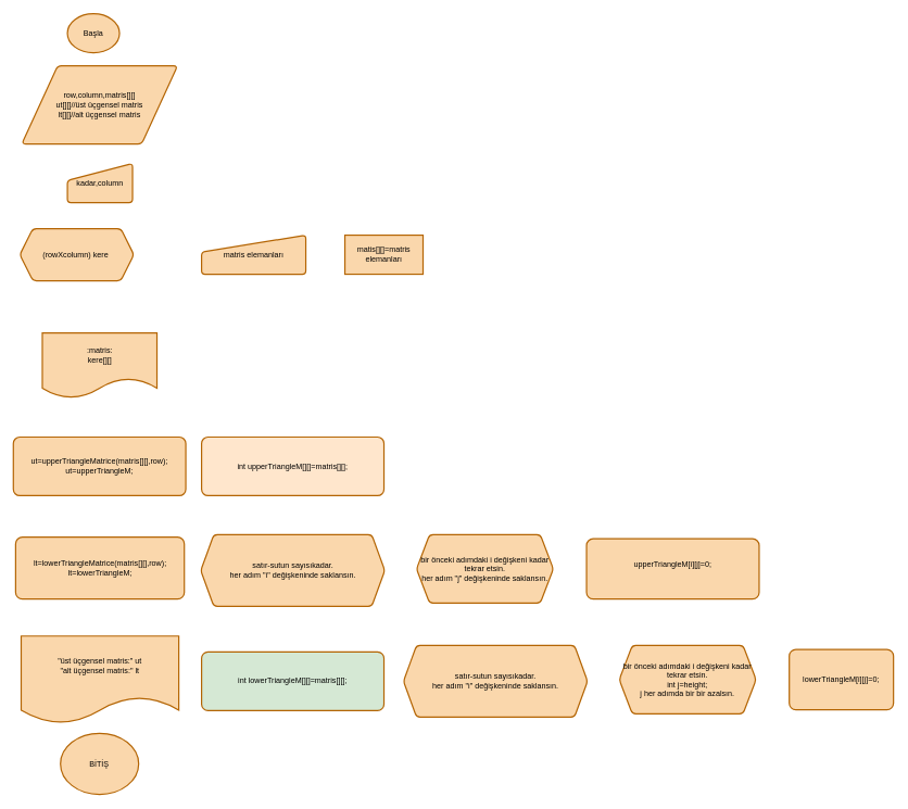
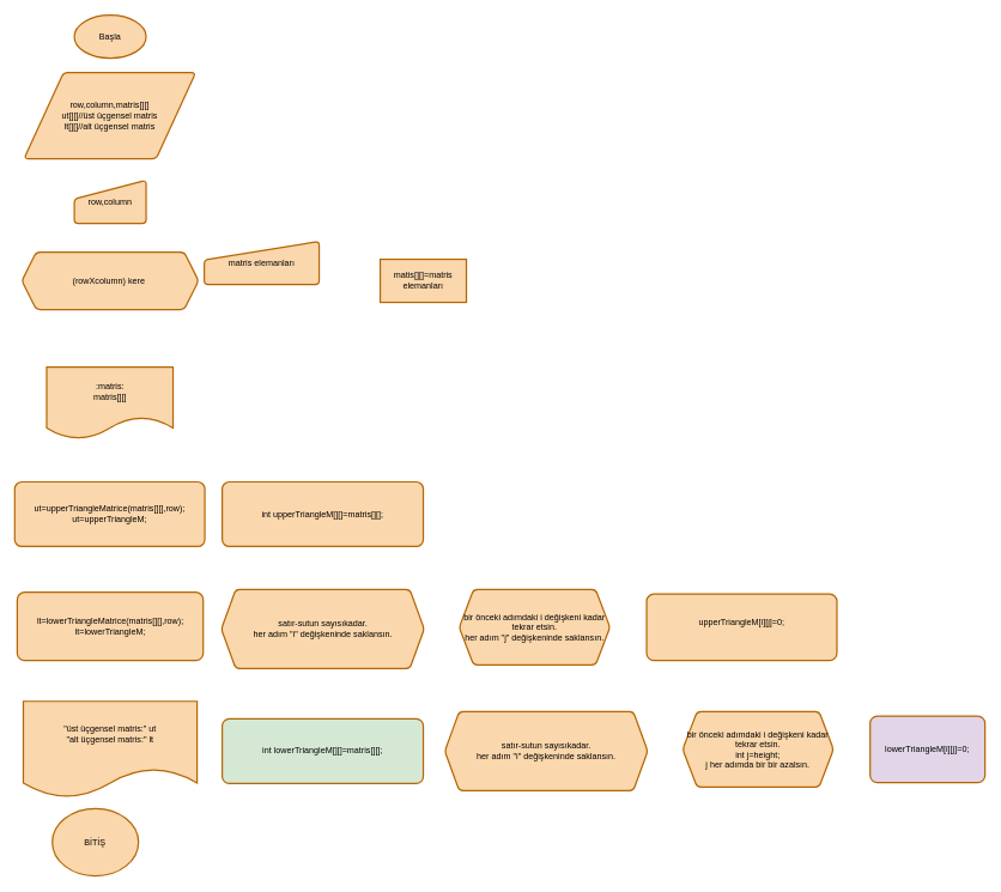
- <mxCell id="3" value="&lt;font color=&quot;#000000&quot;&gt;Başla&lt;/font&gt;" style="strokeWidth=2;html=1;shape=mxgraph.flowchart.start_1;whiteSpace=wrap;fillColor=#fad7ac;strokeColor=#b46504;" parent="1" vertex="1"><mxGeometry x="103" y="20" width="80" height="60" as="geometry" /></mxCell>
+ <mxCell id="3" value="&lt;font color=&quot;#000000&quot;&gt;Başla&lt;/font&gt;" style="strokeWidth=2;html=1;shape=mxgraph.flowchart.start_1;whiteSpace=wrap;fillColor=#fad7ac;strokeColor=#b46504;" parent="1" vertex="1"><mxGeometry x="103" y="20" width="100" height="60" as="geometry" /></mxCell>
- <mxCell id="5" value="&lt;font color=&quot;#000000&quot;&gt;kadar,column&lt;/font&gt;" style="html=1;strokeWidth=2;shape=manualInput;whiteSpace=wrap;rounded=1;size=26;arcSize=11;fillColor=#fad7ac;strokeColor=#b46504;" parent="1" vertex="1"><mxGeometry x="103" y="250" width="100" height="60" as="geometry" /></mxCell>
+ <mxCell id="5" value="&lt;font color=&quot;#000000&quot;&gt;row,column&lt;/font&gt;" style="html=1;strokeWidth=2;shape=manualInput;whiteSpace=wrap;rounded=1;size=26;arcSize=11;fillColor=#fad7ac;strokeColor=#b46504;" parent="1" vertex="1"><mxGeometry x="103" y="250" width="100" height="60" as="geometry" /></mxCell>
- <mxCell id="10" value="&lt;font color=&quot;#000000&quot;&gt;(rowXcolumn) kere&amp;nbsp;&lt;/font&gt;" style="shape=hexagon;perimeter=hexagonPerimeter2;whiteSpace=wrap;html=1;fixedSize=1;fillColor=#fad7ac;strokeColor=#b46504;strokeWidth=2;rounded=1;arcSize=11;" parent="1" vertex="1"><mxGeometry x="30" y="350" width="175" height="80" as="geometry" /></mxCell>
+ <mxCell id="10" value="&lt;font color=&quot;#000000&quot;&gt;(rowXcolumn) kere&amp;nbsp;&lt;/font&gt;" style="shape=hexagon;perimeter=hexagonPerimeter2;whiteSpace=wrap;html=1;fixedSize=1;fillColor=#fad7ac;strokeColor=#b46504;strokeWidth=2;rounded=1;arcSize=11;" parent="1" vertex="1"><mxGeometry x="30" y="350" width="246" height="80" as="geometry" /></mxCell>
- <mxCell id="12" value="&lt;font color=&quot;#000000&quot;&gt;matris elemanları&lt;br&gt;&lt;/font&gt;" style="html=1;strokeWidth=2;shape=manualInput;whiteSpace=wrap;rounded=1;size=26;arcSize=11;labelBackgroundColor=none;fillColor=#fad7ac;strokeColor=#b46504;" parent="1" vertex="1"><mxGeometry x="309" y="360" width="160" height="60" as="geometry" /></mxCell>
+ <mxCell id="12" value="&lt;font color=&quot;#000000&quot;&gt;matris elemanları&lt;br&gt;&lt;/font&gt;" style="html=1;strokeWidth=2;shape=manualInput;whiteSpace=wrap;rounded=1;size=26;arcSize=11;labelBackgroundColor=none;fillColor=#fad7ac;strokeColor=#b46504;" parent="1" vertex="1"><mxGeometry x="284" y="335" width="160" height="60" as="geometry" /></mxCell>
- <mxCell id="17" value="&lt;font color=&quot;#000000&quot;&gt;:matris:&lt;br&gt;kere[][]&lt;/font&gt;" style="shape=document;whiteSpace=wrap;html=1;boundedLbl=1;fillColor=#fad7ac;strokeColor=#b46504;strokeWidth=2;rounded=1;arcSize=11;" parent="1" vertex="1"><mxGeometry x="64.5" y="510" width="176" height="100" as="geometry" /></mxCell>
+ <mxCell id="17" value="&lt;font color=&quot;#000000&quot;&gt;:matris:&lt;br&gt;matris[][]&lt;/font&gt;" style="shape=document;whiteSpace=wrap;html=1;boundedLbl=1;fillColor=#fad7ac;strokeColor=#b46504;strokeWidth=2;rounded=1;arcSize=11;" parent="1" vertex="1"><mxGeometry x="64.5" y="510" width="176" height="100" as="geometry" /></mxCell>
- <mxCell id="22" value="&lt;font color=&quot;#000000&quot;&gt;int upperTriangleM[][]=matris[][];&lt;/font&gt;" style="whiteSpace=wrap;html=1;fillColor=#ffe6cc;strokeColor=#b46504;strokeWidth=2;rounded=1;arcSize=11;" vertex="1" parent="1"><mxGeometry x="309" y="670" width="280" height="90" as="geometry" /></mxCell>
+ <mxCell id="22" value="&lt;font color=&quot;#000000&quot;&gt;int upperTriangleM[][]=matris[][];&lt;/font&gt;" style="whiteSpace=wrap;html=1;fillColor=#fad7ac;strokeColor=#b46504;strokeWidth=2;rounded=1;arcSize=11;" vertex="1" parent="1"><mxGeometry x="309" y="670" width="280" height="90" as="geometry" /></mxCell>
- <mxCell id="39" value="&lt;font color=&quot;#000000&quot;&gt;lowerTriangleM[i][j]=0;&lt;/font&gt;" style="whiteSpace=wrap;html=1;fillColor=#fad7ac;strokeColor=#b46504;strokeWidth=2;rounded=1;arcSize=11;" vertex="1" parent="1"><mxGeometry x="1211.25" y="996.25" width="160" height="92.5" as="geometry" /></mxCell>
+ <mxCell id="39" value="&lt;font color=&quot;#000000&quot;&gt;lowerTriangleM[i][j]=0;&lt;/font&gt;" style="whiteSpace=wrap;html=1;fillColor=#e1d5e7;strokeColor=#b46504;strokeWidth=2;rounded=1;arcSize=11;" vertex="1" parent="1"><mxGeometry x="1211.25" y="996.25" width="160" height="92.5" as="geometry" /></mxCell>
- <mxCell id="53" value="&lt;font color=&quot;#000000&quot;&gt;BİTİŞ&lt;/font&gt;" style="ellipse;whiteSpace=wrap;html=1;fillColor=#fad7ac;strokeColor=#b46504;strokeWidth=2;rounded=1;arcSize=11;" vertex="1" parent="1"><mxGeometry x="92.38" y="1125" width="120" height="93.76" as="geometry" /></mxCell>
+ <mxCell id="53" value="&lt;font color=&quot;#000000&quot;&gt;BİTİŞ&lt;/font&gt;" style="ellipse;whiteSpace=wrap;html=1;fillColor=#fad7ac;strokeColor=#b46504;strokeWidth=2;rounded=1;arcSize=11;" vertex="1" parent="1"><mxGeometry x="72.38" y="1125" width="120" height="93.76" as="geometry" /></mxCell>
